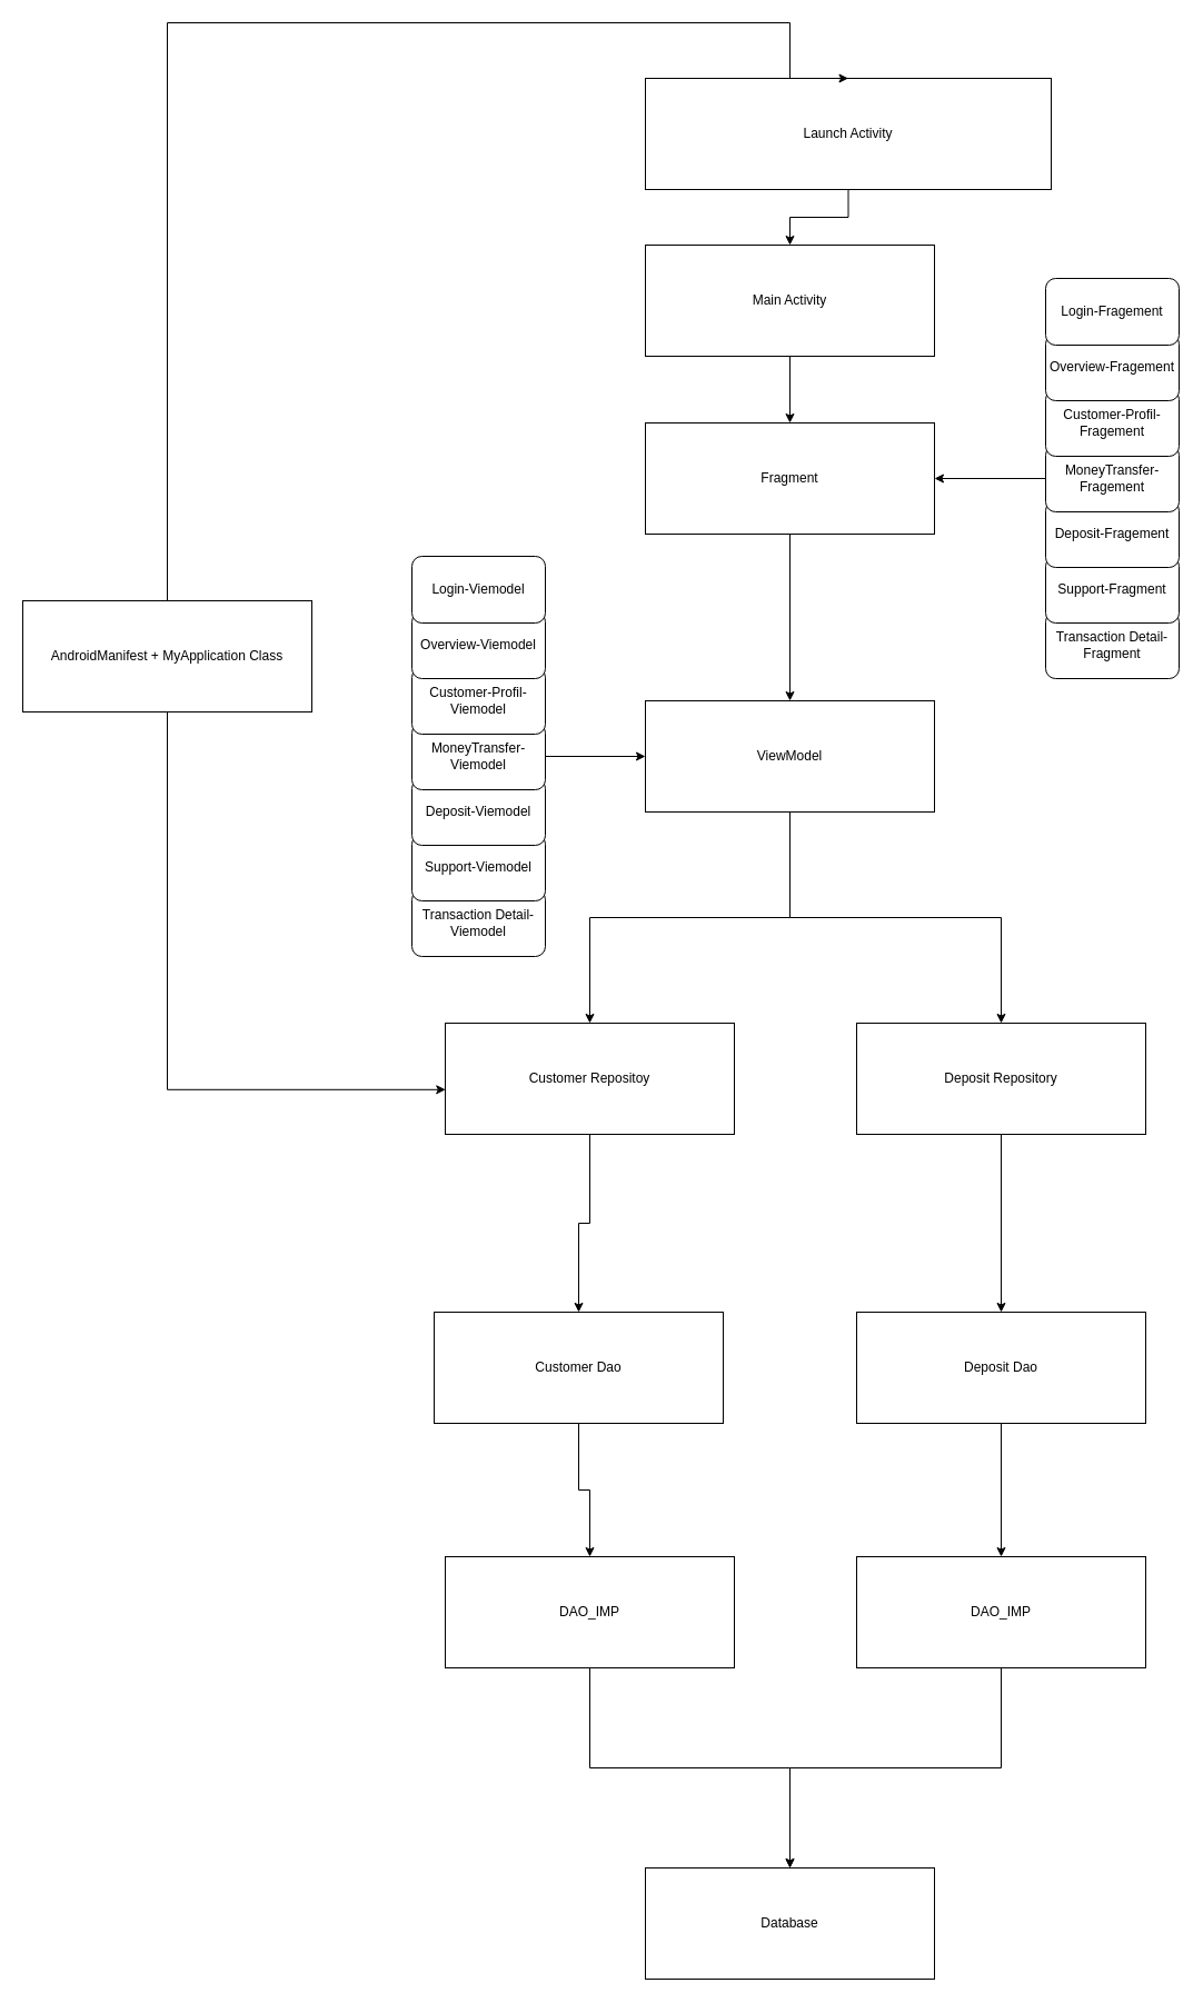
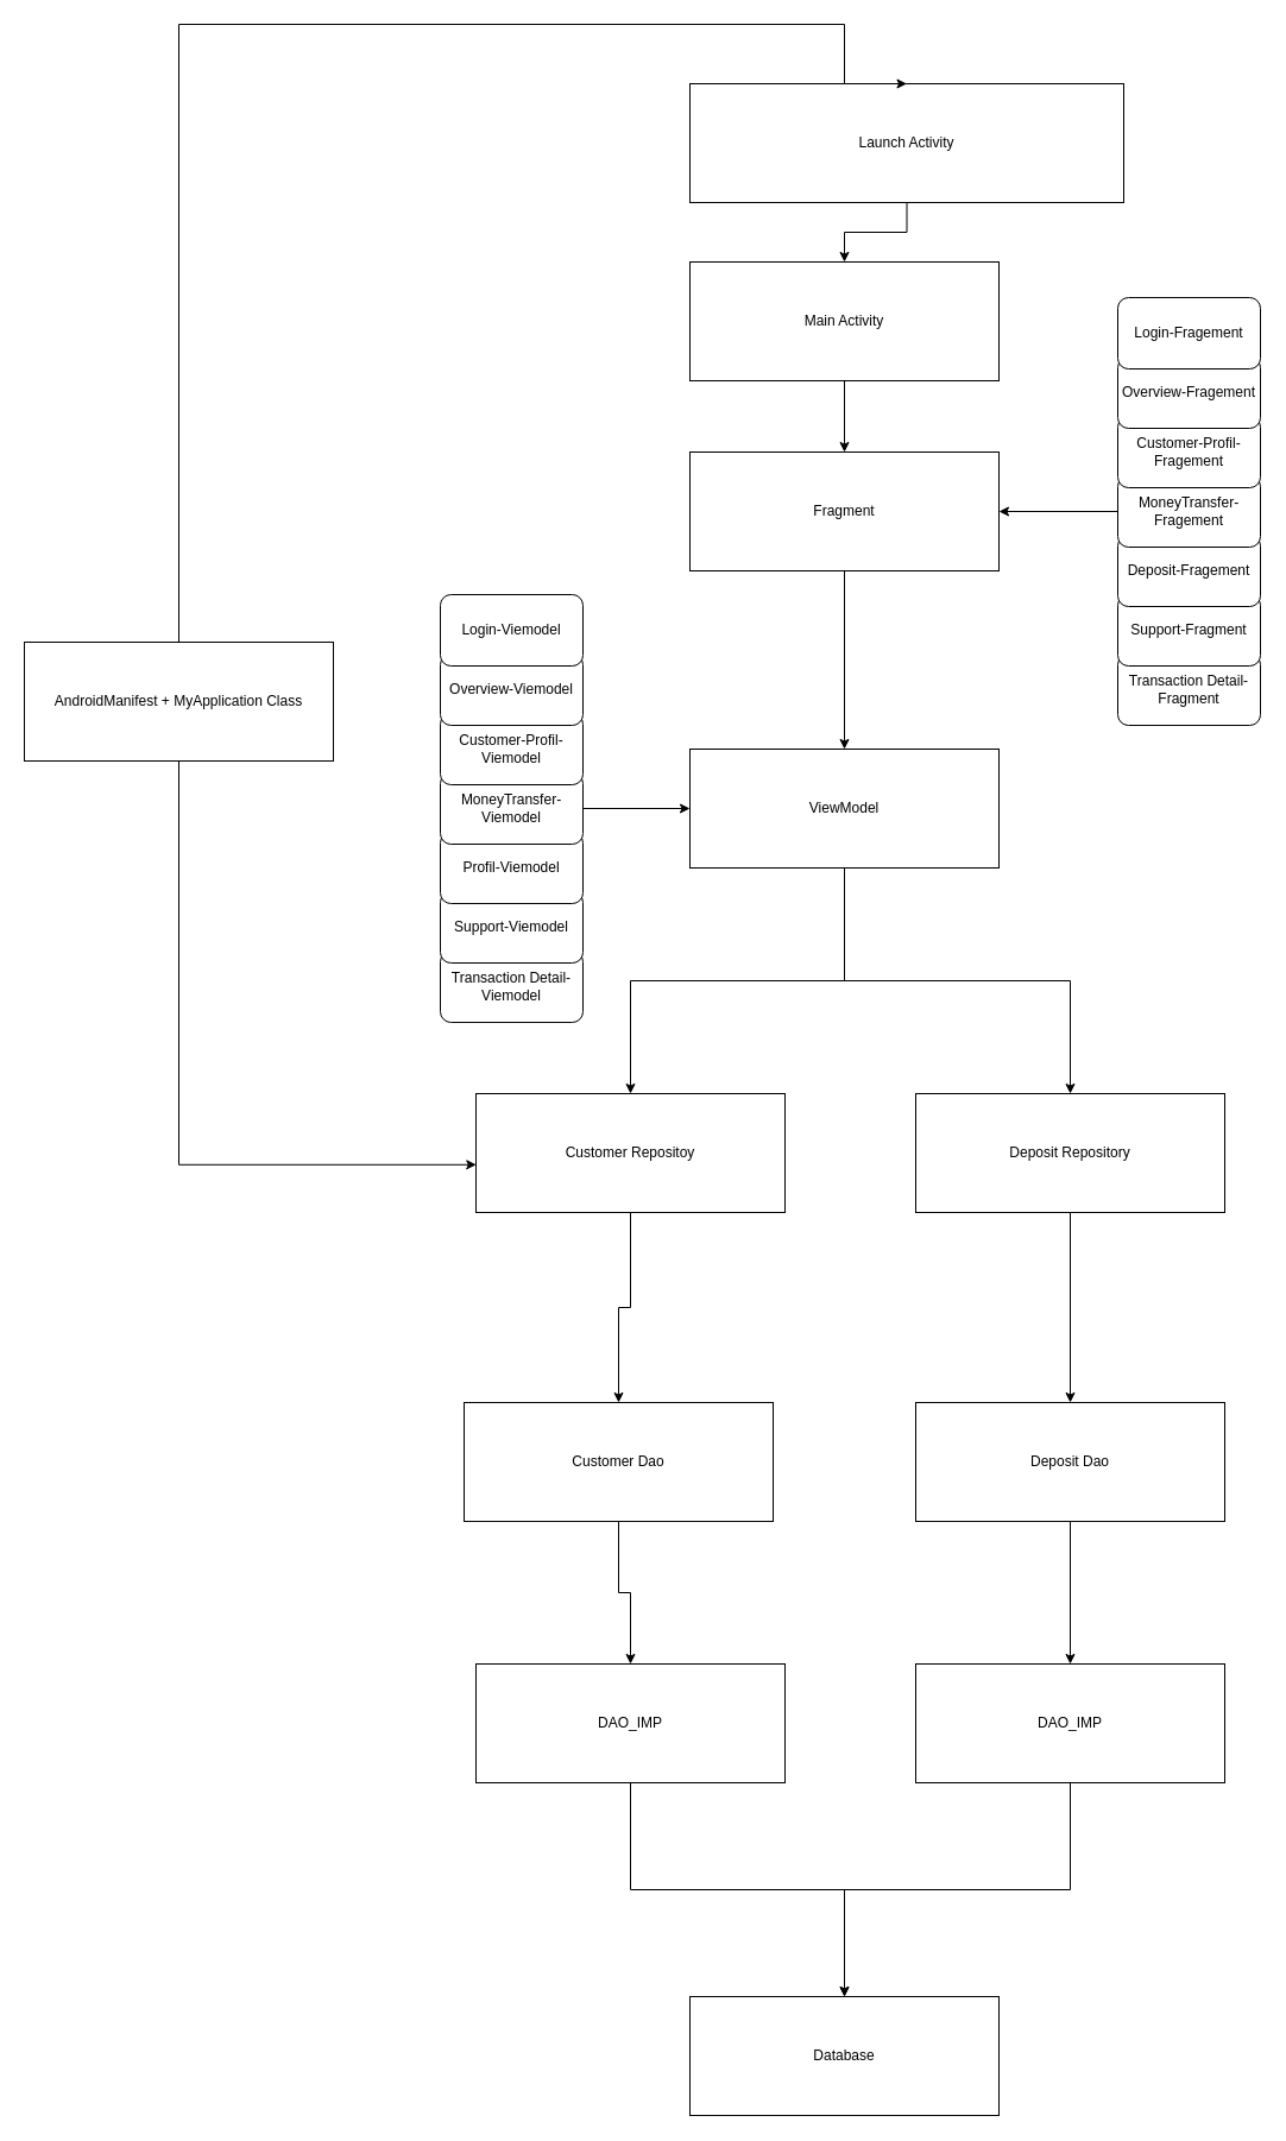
- <mxCell id="24" value="Deposit-Viemodel" style="rounded=1;whiteSpace=wrap;html=1;" vertex="1" parent="1"><mxGeometry x="370" y="700" width="120" height="60" as="geometry" /></mxCell>
+ <mxCell id="24" value="Profil-Viemodel" style="rounded=1;whiteSpace=wrap;html=1;" vertex="1" parent="1"><mxGeometry x="370" y="700" width="120" height="60" as="geometry" /></mxCell>
